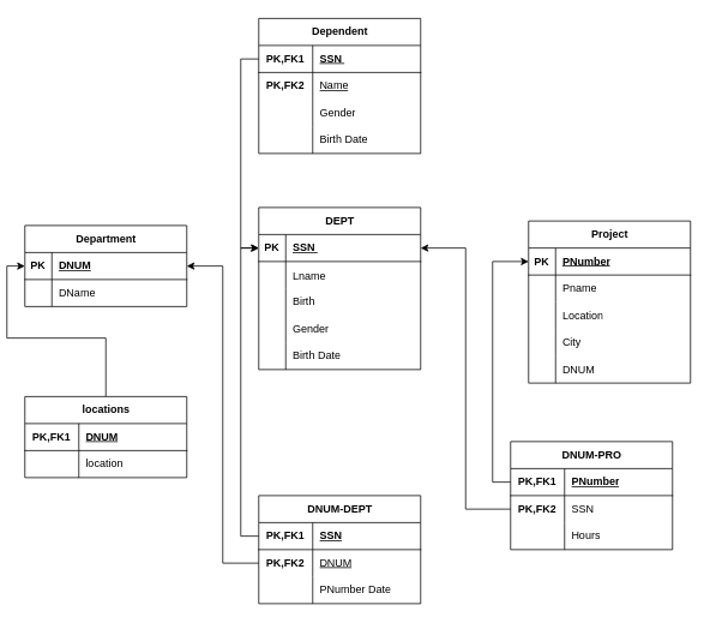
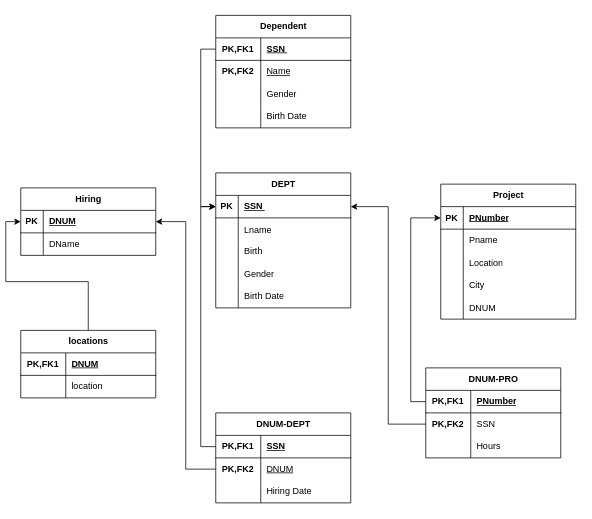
- <mxCell id="31" value="Department" style="shape=table;startSize=30;container=1;collapsible=1;childLayout=tableLayout;fixedRows=1;rowLines=0;fontStyle=1;align=center;resizeLast=1;html=1;" vertex="1" parent="1"><mxGeometry x="20" y="250" width="180" height="90" as="geometry" /></mxCell>
+ <mxCell id="31" value="Hiring" style="shape=table;startSize=30;container=1;collapsible=1;childLayout=tableLayout;fixedRows=1;rowLines=0;fontStyle=1;align=center;resizeLast=1;html=1;" vertex="1" parent="1"><mxGeometry x="20" y="250" width="180" height="90" as="geometry" /></mxCell>
- <mxCell id="71" value="PNumber Date" style="shape=partialRectangle;connectable=0;fillColor=none;top=0;left=0;bottom=0;right=0;align=left;spacingLeft=6;overflow=hidden;whiteSpace=wrap;html=1;" vertex="1" parent="69"><mxGeometry x="60" width="120" height="30" as="geometry"><mxRectangle width="120" height="30" as="alternateBounds" /></mxGeometry></mxCell>
+ <mxCell id="71" value="Hiring Date" style="shape=partialRectangle;connectable=0;fillColor=none;top=0;left=0;bottom=0;right=0;align=left;spacingLeft=6;overflow=hidden;whiteSpace=wrap;html=1;" vertex="1" parent="69"><mxGeometry x="60" width="120" height="30" as="geometry"><mxRectangle width="120" height="30" as="alternateBounds" /></mxGeometry></mxCell>
